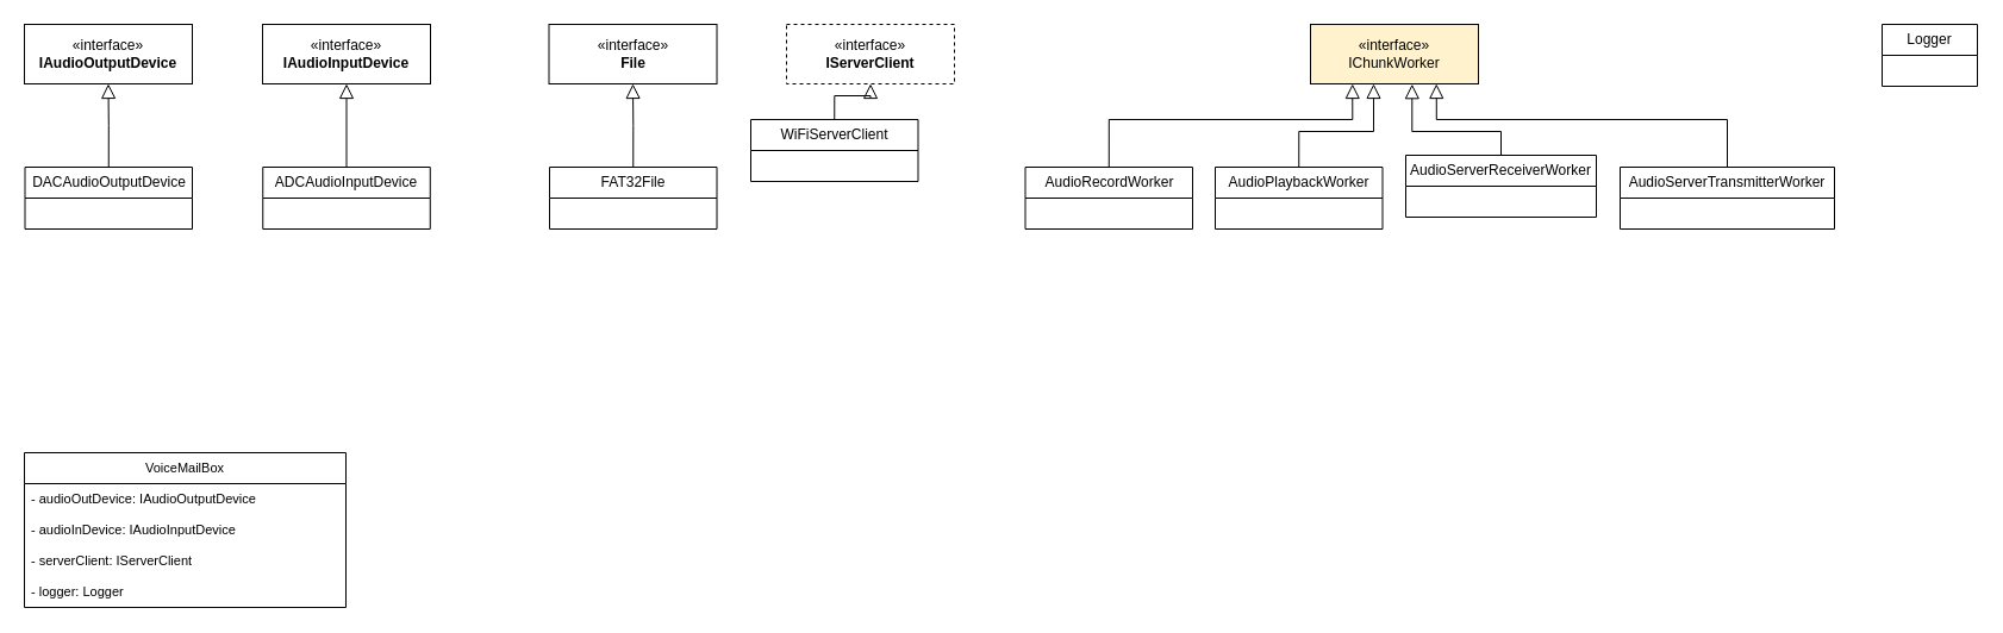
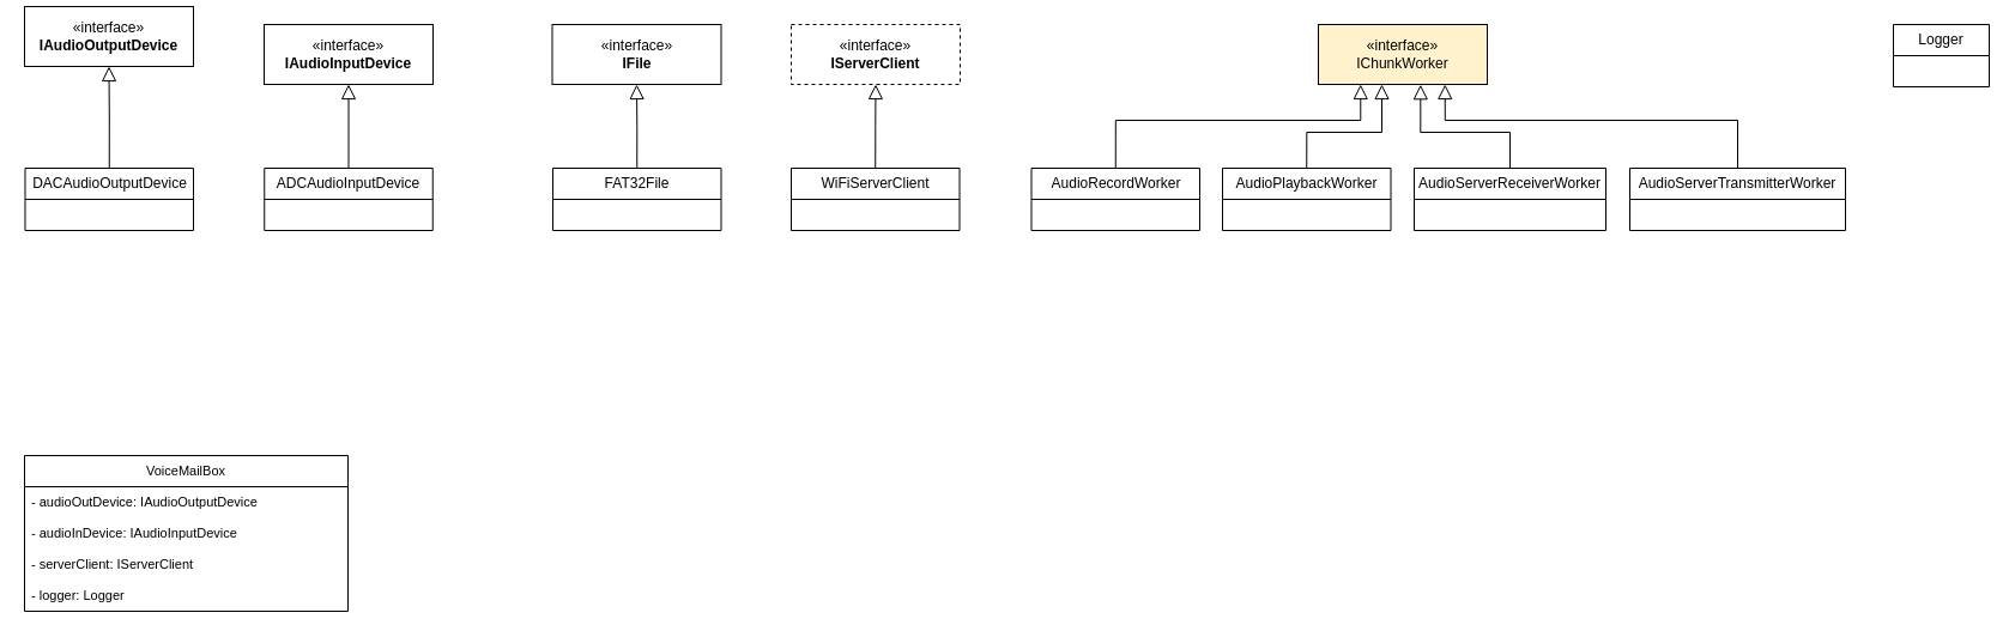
- <mxCell id="2" value="«interface»&lt;br&gt;&lt;div&gt;&lt;b&gt;IAudioOutputDevice&lt;/b&gt;&lt;/div&gt;" style="html=1;whiteSpace=wrap;" vertex="1" parent="1"><mxGeometry x="20" y="20" width="141" height="50" as="geometry" /></mxCell>
+ <mxCell id="2" value="«interface»&lt;br&gt;&lt;div&gt;&lt;b&gt;IAudioOutputDevice&lt;/b&gt;&lt;/div&gt;" style="html=1;whiteSpace=wrap;" vertex="1" parent="1"><mxGeometry x="20" y="5" width="141" height="50" as="geometry" /></mxCell>
- <mxCell id="6" value="«interface»&lt;br&gt;&lt;div&gt;&lt;b&gt;File&lt;/b&gt;&lt;/div&gt;" style="html=1;whiteSpace=wrap;" vertex="1" parent="1"><mxGeometry x="460.5" y="20" width="141" height="50" as="geometry" /></mxCell>
+ <mxCell id="6" value="«interface»&lt;br&gt;&lt;div&gt;&lt;b&gt;IFile&lt;/b&gt;&lt;/div&gt;" style="html=1;whiteSpace=wrap;" vertex="1" parent="1"><mxGeometry x="460.5" y="20" width="141" height="50" as="geometry" /></mxCell>
- <mxCell id="13" value="WiFiServerClient" style="swimlane;fontStyle=0;childLayout=stackLayout;horizontal=1;startSize=26;fillColor=none;horizontalStack=0;resizeParent=1;resizeParentMax=0;resizeLast=0;collapsible=1;marginBottom=0;whiteSpace=wrap;html=1;" vertex="1" parent="1"><mxGeometry x="630" y="100" width="140.5" height="52" as="geometry" /></mxCell>
+ <mxCell id="13" value="WiFiServerClient" style="swimlane;fontStyle=0;childLayout=stackLayout;horizontal=1;startSize=26;fillColor=none;horizontalStack=0;resizeParent=1;resizeParentMax=0;resizeLast=0;collapsible=1;marginBottom=0;whiteSpace=wrap;html=1;" vertex="1" parent="1"><mxGeometry x="660" y="140" width="140.5" height="52" as="geometry" /></mxCell>
- <mxCell id="20" value="AudioServerReceiverWorker" style="swimlane;fontStyle=0;childLayout=stackLayout;horizontal=1;startSize=26;fillColor=none;horizontalStack=0;resizeParent=1;resizeParentMax=0;resizeLast=0;collapsible=1;marginBottom=0;whiteSpace=wrap;html=1;" vertex="1" parent="1"><mxGeometry x="1180" y="130" width="160" height="52" as="geometry" /></mxCell>
+ <mxCell id="20" value="AudioServerReceiverWorker" style="swimlane;fontStyle=0;childLayout=stackLayout;horizontal=1;startSize=26;fillColor=none;horizontalStack=0;resizeParent=1;resizeParentMax=0;resizeLast=0;collapsible=1;marginBottom=0;whiteSpace=wrap;html=1;" vertex="1" parent="1"><mxGeometry x="1180" y="140" width="160" height="52" as="geometry" /></mxCell>
